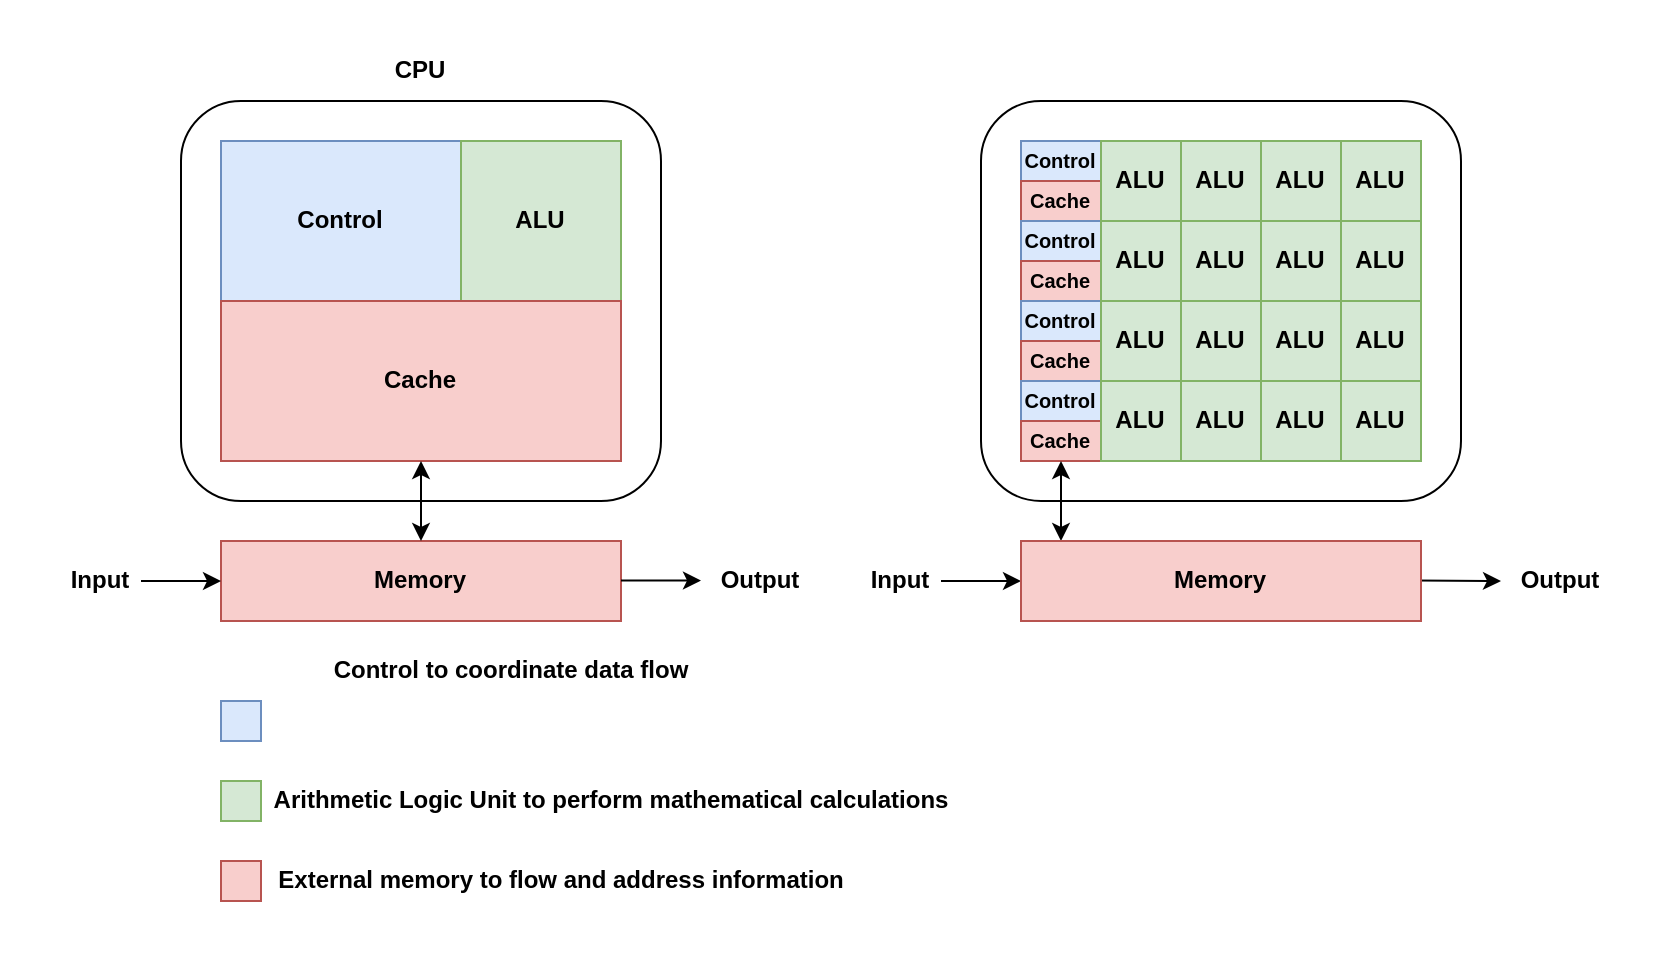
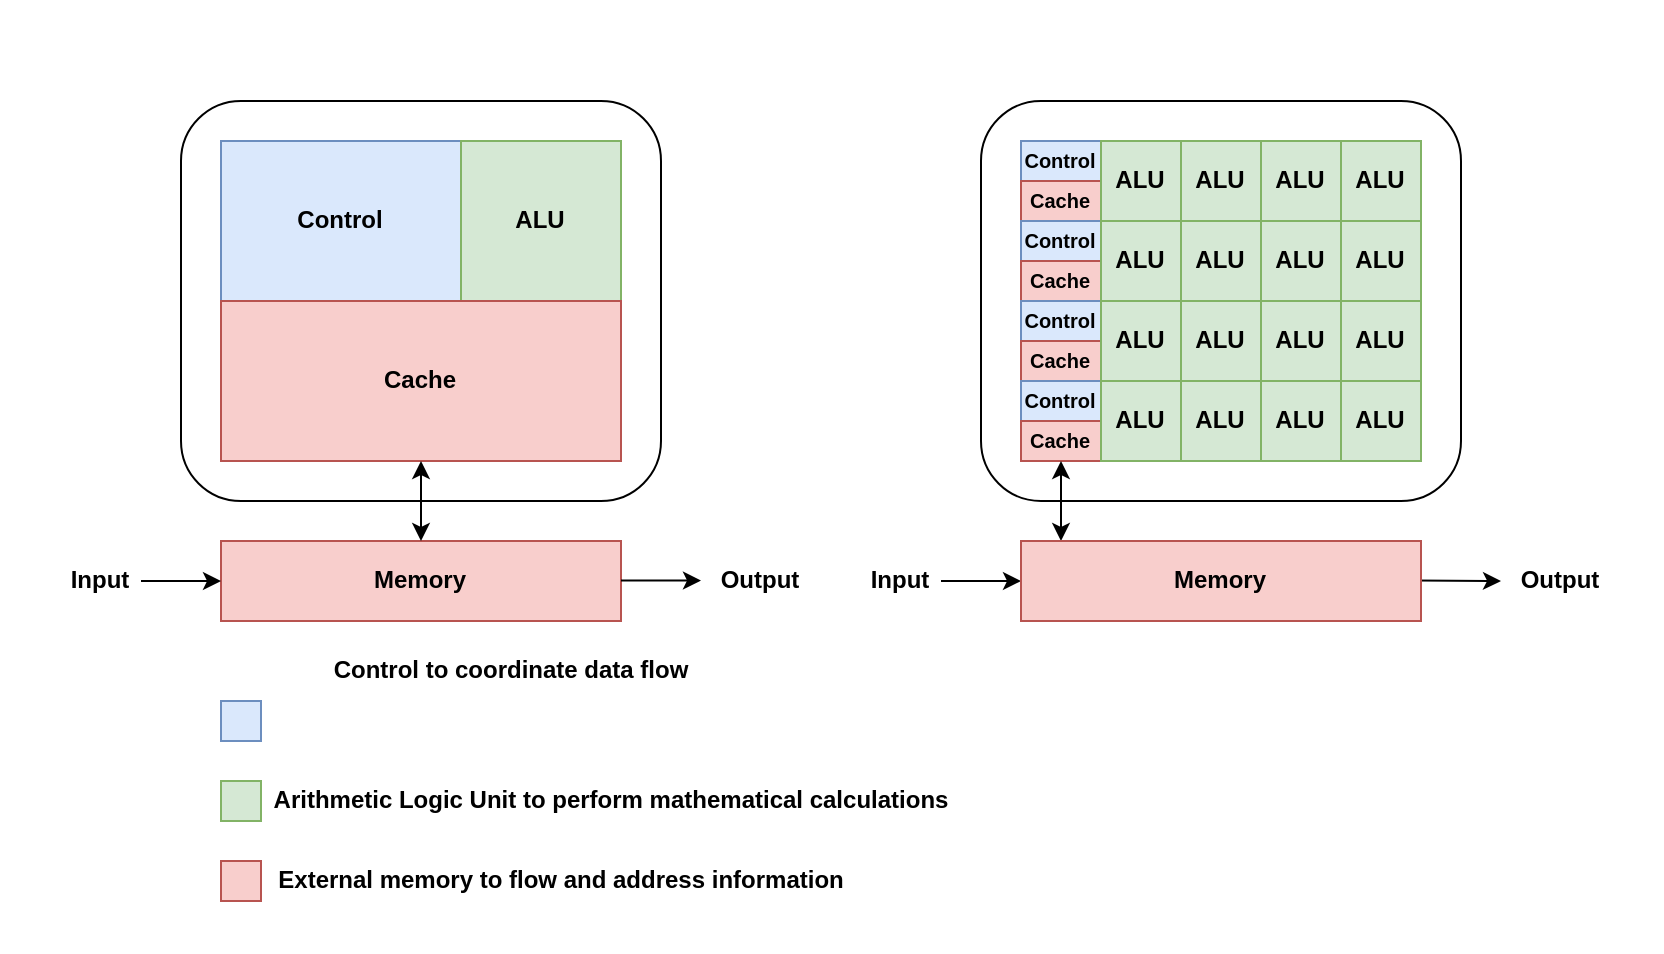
- <mxCell id="26" value="&lt;b&gt;CPU&lt;/b&gt;" style="text;html=1;align=center;verticalAlign=middle;whiteSpace=wrap;rounded=0;" parent="1" vertex="1"><mxGeometry x="180" y="20" width="60" height="30" as="geometry" /></mxCell>
